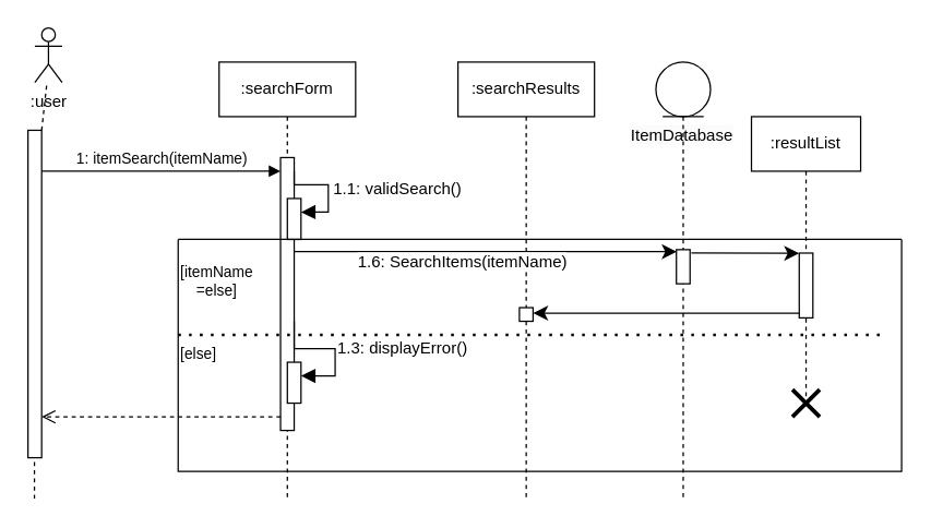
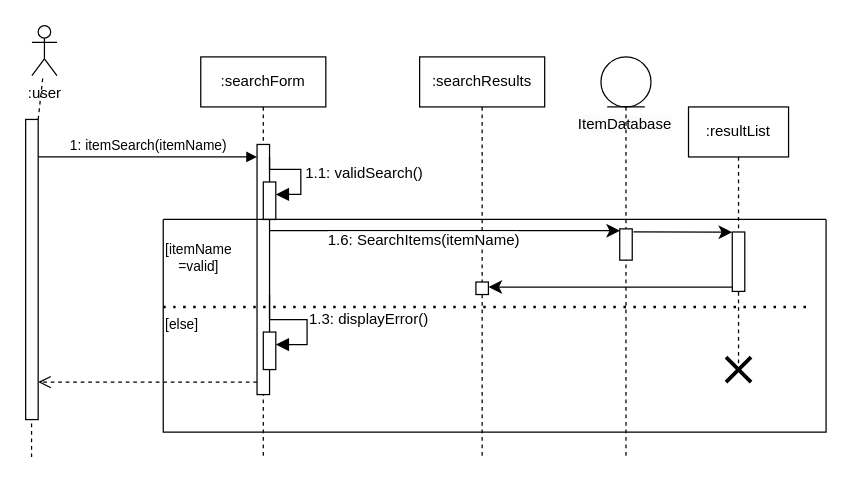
- <mxCell id="29" value="&lt;div style=&quot;text-align: center;&quot;&gt;&lt;span style=&quot;font-size: 11px; text-wrap: nowrap; background-color: rgb(255, 255, 255);&quot;&gt;[itemName&lt;/span&gt;&lt;/div&gt;&lt;div style=&quot;text-align: center;&quot;&gt;&lt;span style=&quot;font-size: 11px; text-wrap: nowrap; background-color: rgb(255, 255, 255);&quot;&gt;=else]&lt;/span&gt;&lt;/div&gt;" style="text;whiteSpace=wrap;html=1;" vertex="1" parent="26"><mxGeometry y="10" width="60" height="30" as="geometry" /></mxCell>
+ <mxCell id="29" value="&lt;div style=&quot;text-align: center;&quot;&gt;&lt;span style=&quot;font-size: 11px; text-wrap: nowrap; background-color: rgb(255, 255, 255);&quot;&gt;[itemName&lt;/span&gt;&lt;/div&gt;&lt;div style=&quot;text-align: center;&quot;&gt;&lt;span style=&quot;font-size: 11px; text-wrap: nowrap; background-color: rgb(255, 255, 255);&quot;&gt;=valid]&lt;/span&gt;&lt;/div&gt;" style="text;whiteSpace=wrap;html=1;" vertex="1" parent="26"><mxGeometry y="10" width="60" height="30" as="geometry" /></mxCell>
